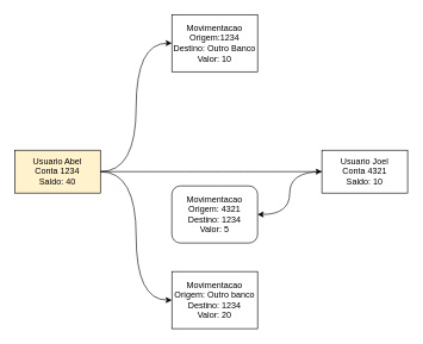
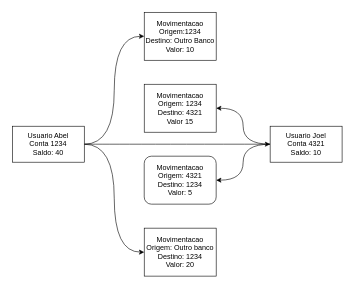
+ <mxCell id="7" value="Movimentacao&lt;br&gt;Origem: 1234&lt;br&gt;Destino: 4321&lt;br&gt;Valor 15" style="rounded=0;whiteSpace=wrap;html=1;" vertex="1" parent="1"><mxGeometry x="240" y="140" width="120" height="80" as="geometry" /></mxCell>
+ <mxCell id="10" style="edgeStyle=orthogonalEdgeStyle;rounded=0;orthogonalLoop=1;jettySize=auto;html=1;curved=1;" edge="1" parent="1" source="12" target="7"><mxGeometry relative="1" as="geometry" /></mxCell>
- <mxCell id="5" value="Usuario Abel&lt;br&gt;Conta 1234&lt;br&gt;Saldo: 40" style="rounded=0;whiteSpace=wrap;html=1;fillColor=#fff2cc;" vertex="1" parent="1"><mxGeometry x="20" y="210" width="120" height="60" as="geometry" /></mxCell>
+ <mxCell id="5" value="Usuario Abel&lt;br&gt;Conta 1234&lt;br&gt;Saldo: 40" style="rounded=0;whiteSpace=wrap;html=1;" vertex="1" parent="1"><mxGeometry x="20" y="210" width="120" height="60" as="geometry" /></mxCell>
